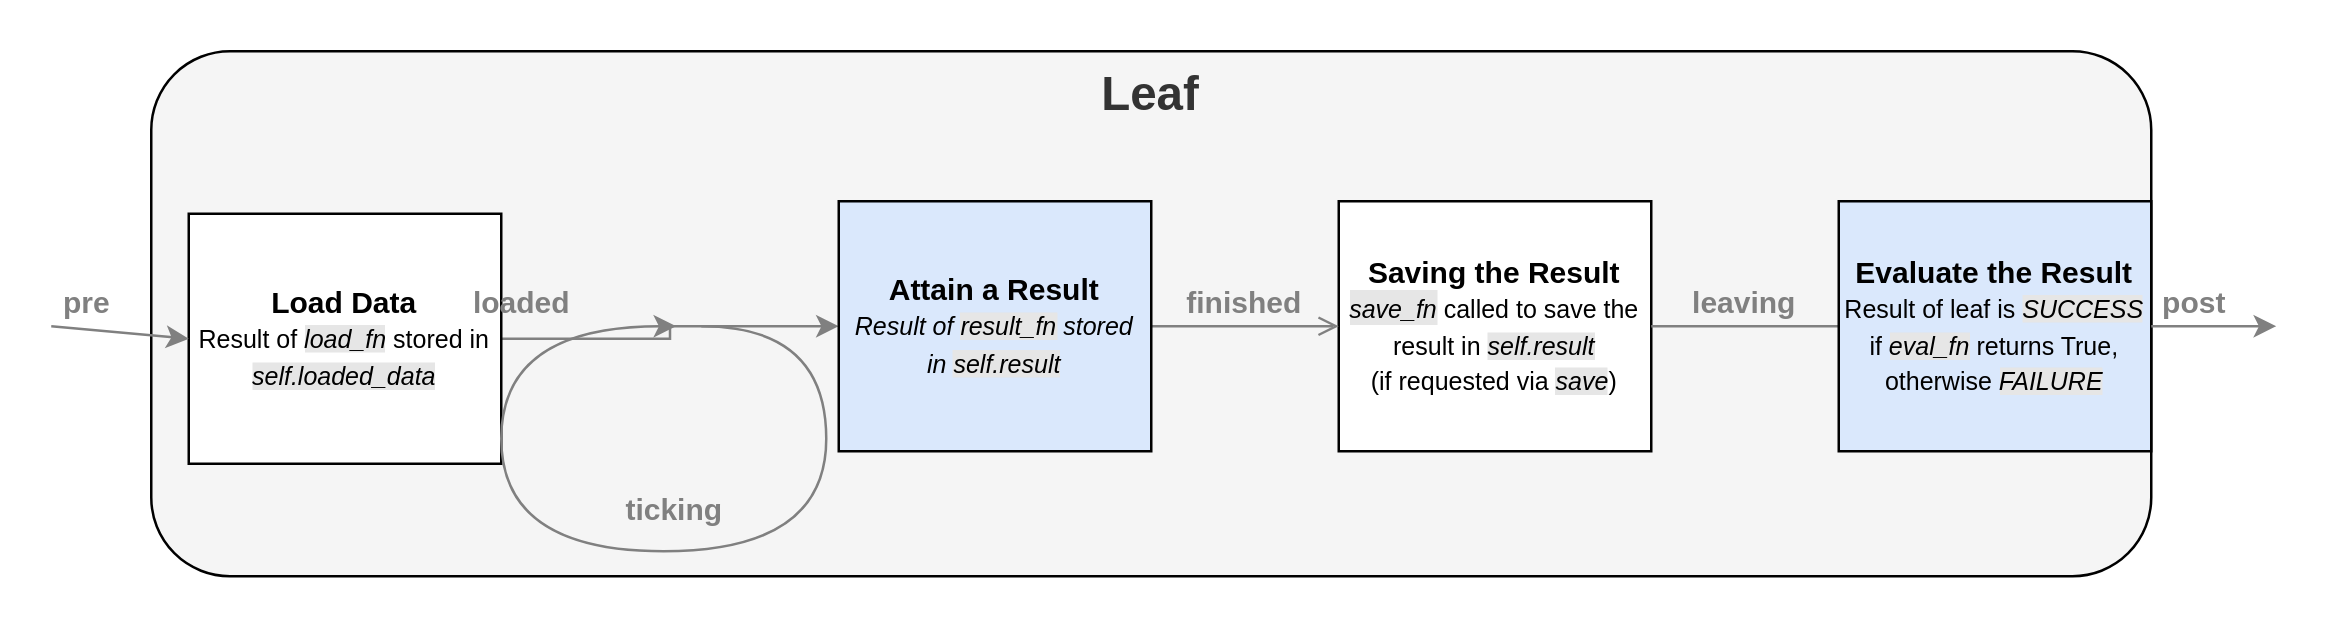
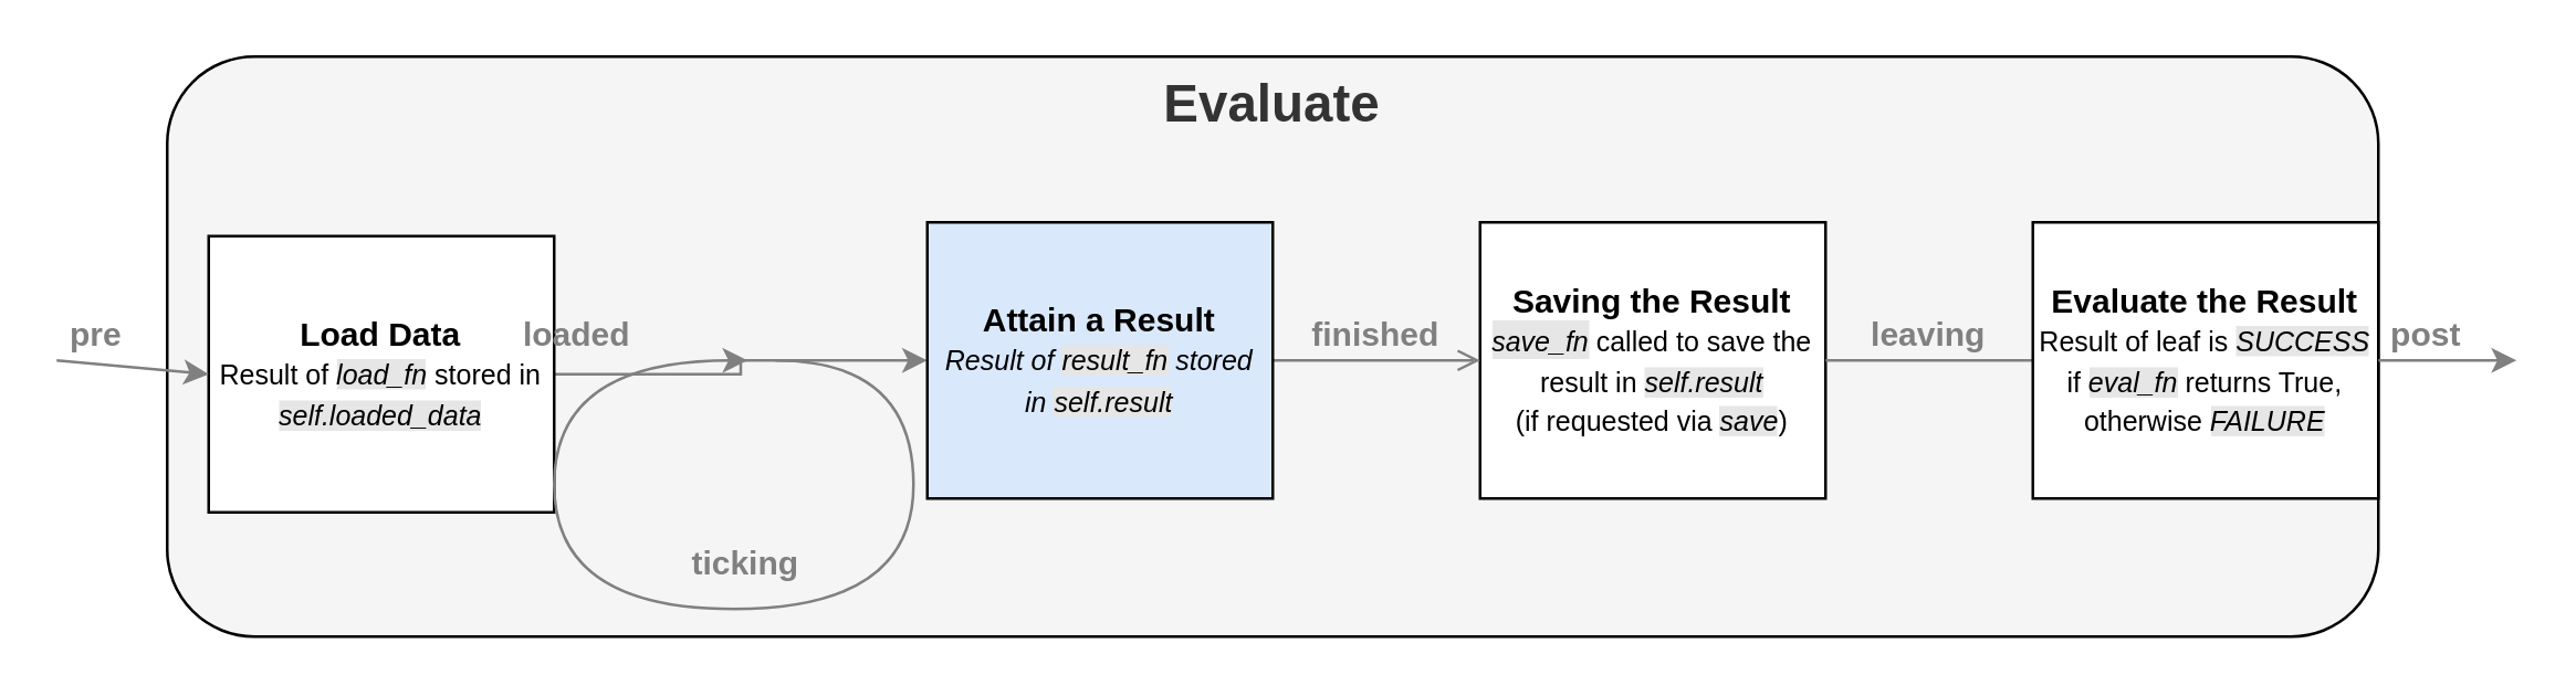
- <mxCell id="2" value="Leaf" style="rounded=1;whiteSpace=wrap;html=1;horizontal=1;verticalAlign=top;fontSize=19;fontStyle=1;fillColor=#f5f5f5;strokeColor=#000000;fontColor=#333333;" parent="1" vertex="1"><mxGeometry x="60" y="20" width="800" height="210" as="geometry" /></mxCell>
+ <mxCell id="2" value="Evaluate" style="rounded=1;whiteSpace=wrap;html=1;horizontal=1;verticalAlign=top;fontSize=19;fontStyle=1;fillColor=#f5f5f5;strokeColor=#000000;fontColor=#333333;" parent="1" vertex="1"><mxGeometry x="60" y="20" width="800" height="210" as="geometry" /></mxCell>
- <mxCell id="9" value="&lt;b&gt;Evaluate the Result&lt;/b&gt;&lt;br&gt;&lt;font style=&quot;font-size: 10px&quot;&gt;Result of leaf is &lt;i style=&quot;background-color: rgb(230 , 230 , 230)&quot;&gt;SUCCESS&lt;/i&gt; if &lt;i style=&quot;background-color: rgb(230 , 230 , 230)&quot;&gt;eval_fn&lt;/i&gt; returns True, otherwise &lt;i style=&quot;background-color: rgb(230 , 230 , 230)&quot;&gt;FAILURE&lt;/i&gt;&lt;/font&gt;" style="rounded=0;whiteSpace=wrap;html=1;fillColor=#dae8fc;" parent="1" vertex="1"><mxGeometry x="735" y="80" width="125" height="100" as="geometry" /></mxCell>
+ <mxCell id="9" value="&lt;b&gt;Evaluate the Result&lt;/b&gt;&lt;br&gt;&lt;font style=&quot;font-size: 10px&quot;&gt;Result of leaf is &lt;i style=&quot;background-color: rgb(230 , 230 , 230)&quot;&gt;SUCCESS&lt;/i&gt; if &lt;i style=&quot;background-color: rgb(230 , 230 , 230)&quot;&gt;eval_fn&lt;/i&gt; returns True, otherwise &lt;i style=&quot;background-color: rgb(230 , 230 , 230)&quot;&gt;FAILURE&lt;/i&gt;&lt;/font&gt;" style="rounded=0;whiteSpace=wrap;html=1;" parent="1" vertex="1"><mxGeometry x="735" y="80" width="125" height="100" as="geometry" /></mxCell>
